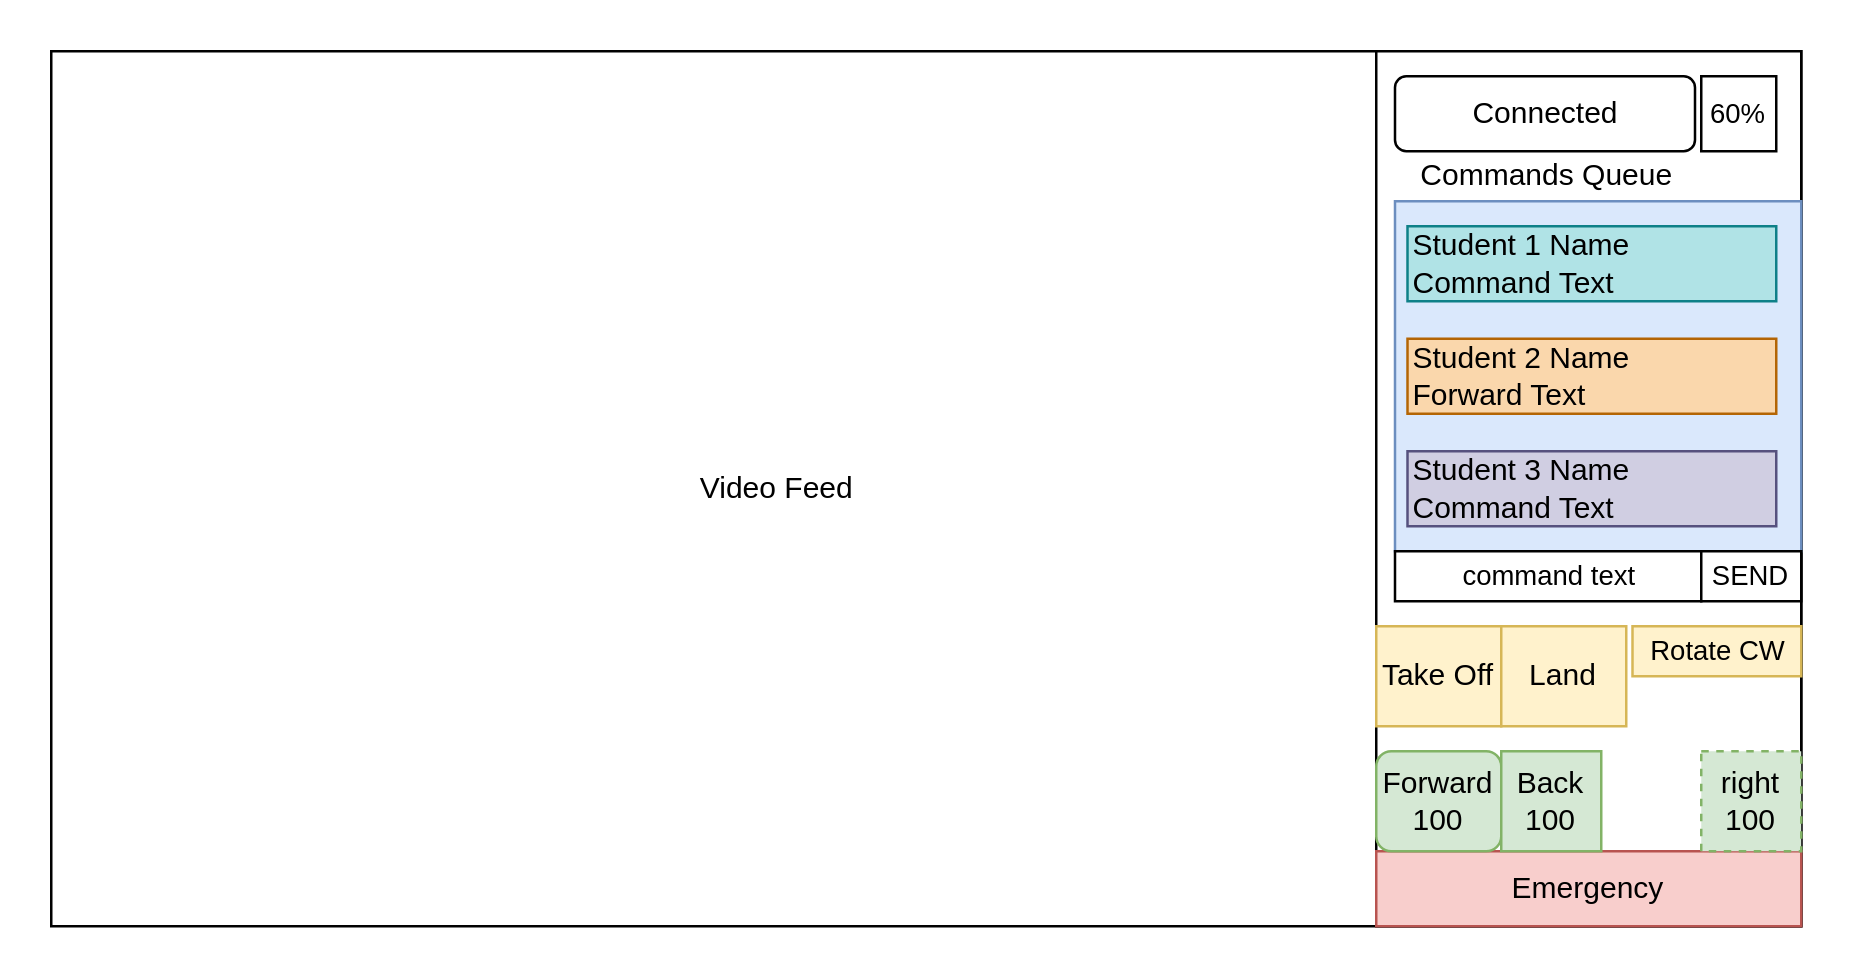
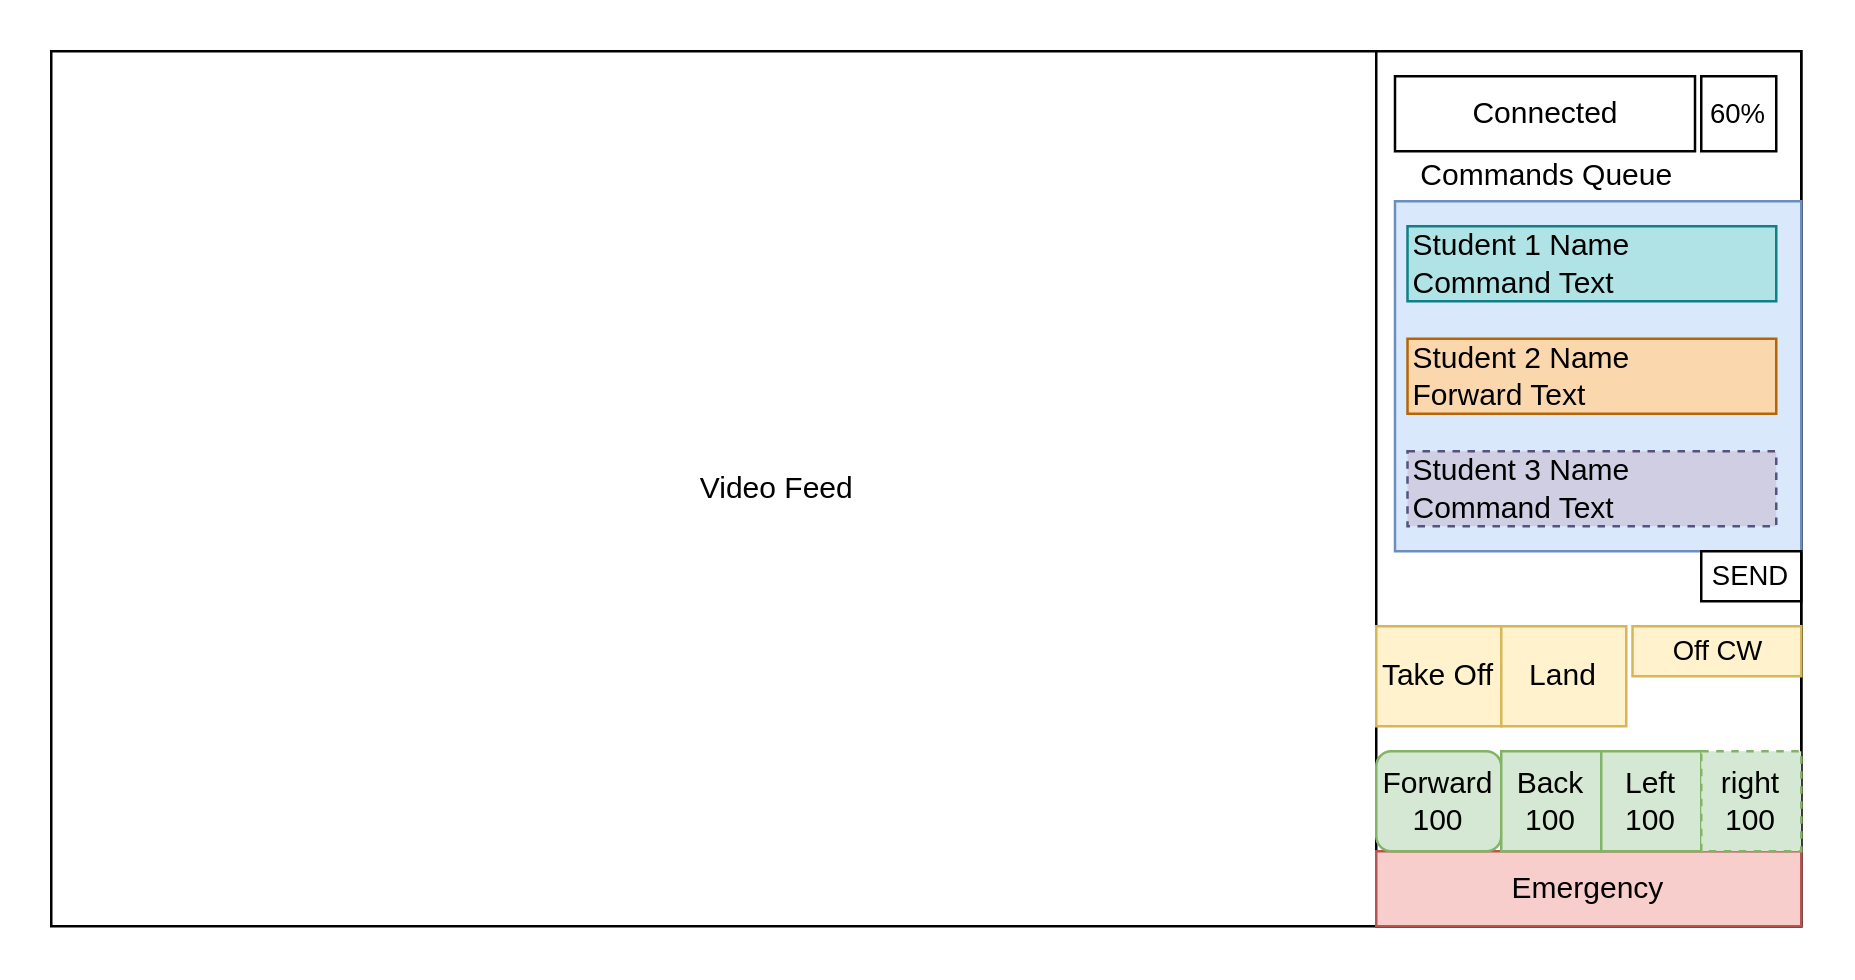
- <mxCell id="5" value="Connected" style="whiteSpace=wrap;html=1;rounded=1;" vertex="1" parent="1"><mxGeometry x="557.5" y="30" width="120" height="30" as="geometry" /></mxCell>
+ <mxCell id="5" value="Connected" style="rounded=0;whiteSpace=wrap;html=1;" vertex="1" parent="1"><mxGeometry x="557.5" y="30" width="120" height="30" as="geometry" /></mxCell>
- <mxCell id="9" value="Student 3 Name&lt;br&gt;Command Text" style="rounded=0;whiteSpace=wrap;html=1;align=left;fillColor=#d0cee2;strokeColor=#56517e;" vertex="1" parent="1"><mxGeometry x="562.5" y="180" width="147.5" height="30" as="geometry" /></mxCell>
+ <mxCell id="9" value="Student 3 Name&lt;br&gt;Command Text" style="rounded=0;whiteSpace=wrap;html=1;align=left;fillColor=#d0cee2;strokeColor=#56517e;dashed=1;" vertex="1" parent="1"><mxGeometry x="562.5" y="180" width="147.5" height="30" as="geometry" /></mxCell>
- <mxCell id="19" value="command text" style="rounded=0;whiteSpace=wrap;html=1;strokeWidth=1;fontSize=11;align=center;" vertex="1" parent="1"><mxGeometry x="557.5" y="220" width="122.5" height="20" as="geometry" /></mxCell>
- <mxCell id="18" value="Rotate CW" style="rounded=0;whiteSpace=wrap;html=1;align=center;fillColor=#fff2cc;strokeColor=#d6b656;fontSize=11;" vertex="1" parent="1"><mxGeometry x="652.5" y="250" width="67.5" height="20" as="geometry" /></mxCell>
+ <mxCell id="18" value="Off CW" style="rounded=0;whiteSpace=wrap;html=1;align=center;fillColor=#fff2cc;strokeColor=#d6b656;fontSize=11;" vertex="1" parent="1"><mxGeometry x="652.5" y="250" width="67.5" height="20" as="geometry" /></mxCell>
+ <mxCell id="16" value="Left&lt;br&gt;100" style="whiteSpace=wrap;html=1;align=center;fillColor=#d5e8d4;strokeColor=#82b366;" vertex="1" parent="1"><mxGeometry x="640" y="300" width="40" height="40" as="geometry" /></mxCell>
